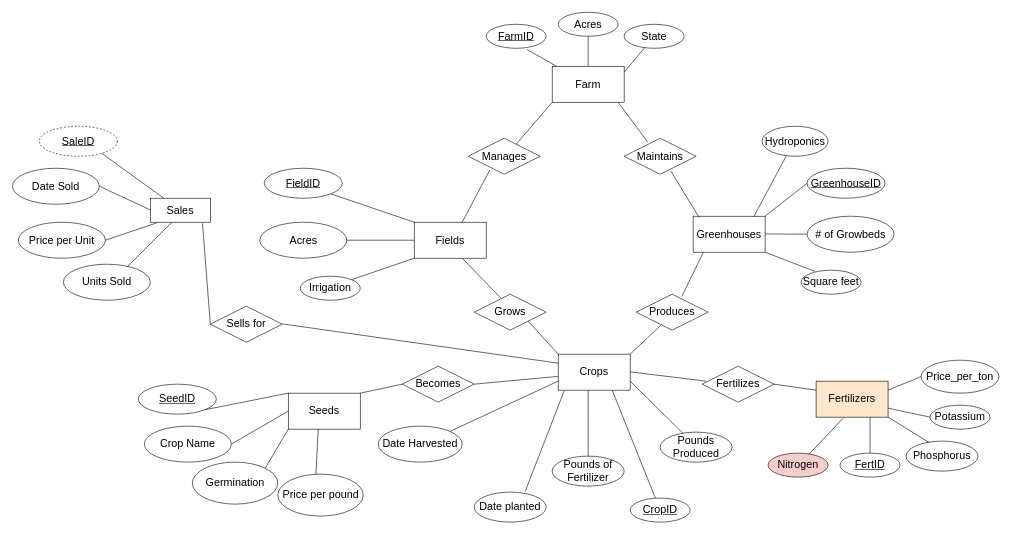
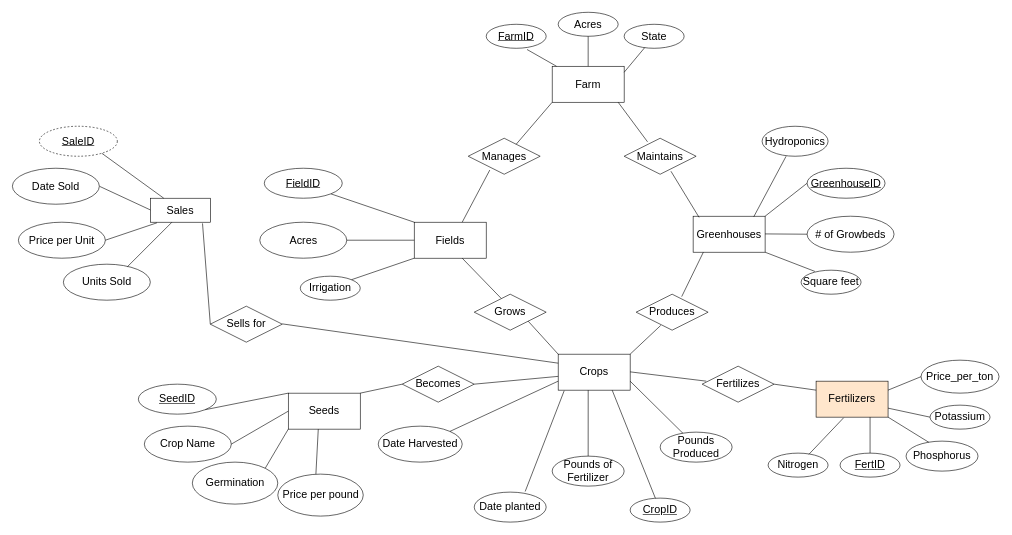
- <mxCell id="12" value="&lt;font style=&quot;font-size: 18px&quot;&gt;Nitrogen&lt;/font&gt;" style="ellipse;whiteSpace=wrap;html=1;align=center;fillColor=#f8cecc;" parent="1" vertex="1"><mxGeometry x="1280" y="755" width="100" height="40" as="geometry" /></mxCell>
+ <mxCell id="12" value="&lt;font style=&quot;font-size: 18px&quot;&gt;Nitrogen&lt;/font&gt;" style="ellipse;whiteSpace=wrap;html=1;align=center;" parent="1" vertex="1"><mxGeometry x="1280" y="755" width="100" height="40" as="geometry" /></mxCell>
